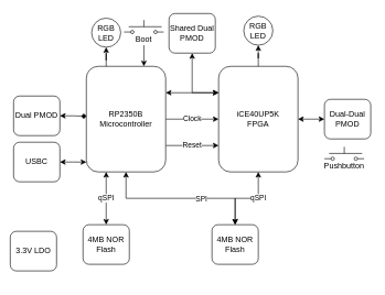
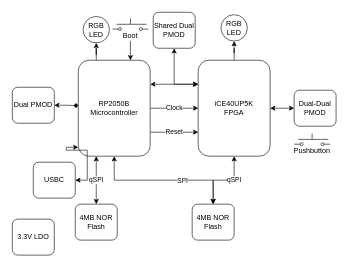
- <mxCell id="8" value="RP2350B&lt;br&gt;Microcontroller" style="rounded=1;whiteSpace=wrap;html=1;" parent="1" vertex="1"><mxGeometry x="130" y="100" width="120" height="160" as="geometry" /></mxCell>
+ <mxCell id="8" value="RP2050B&lt;br&gt;Microcontroller" style="rounded=1;whiteSpace=wrap;html=1;" parent="1" vertex="1"><mxGeometry x="130" y="100" width="120" height="160" as="geometry" /></mxCell>
- <mxCell id="19" value="USBC" style="rounded=1;whiteSpace=wrap;html=1;" parent="1" vertex="1"><mxGeometry x="20" y="215" width="70" height="60" as="geometry" /></mxCell>
+ <mxCell id="19" value="USBC" style="rounded=1;whiteSpace=wrap;html=1;" parent="1" vertex="1"><mxGeometry x="55" y="270" width="70" height="60" as="geometry" /></mxCell>
- <mxCell id="2" value="3.3V LDO" style="rounded=1;whiteSpace=wrap;html=1;" parent="1" vertex="1"><mxGeometry x="15" y="350" width="70" height="60" as="geometry" /></mxCell>
+ <mxCell id="2" value="3.3V LDO" style="rounded=1;whiteSpace=wrap;html=1;" parent="1" vertex="1"><mxGeometry x="20" y="365" width="70" height="60" as="geometry" /></mxCell>
